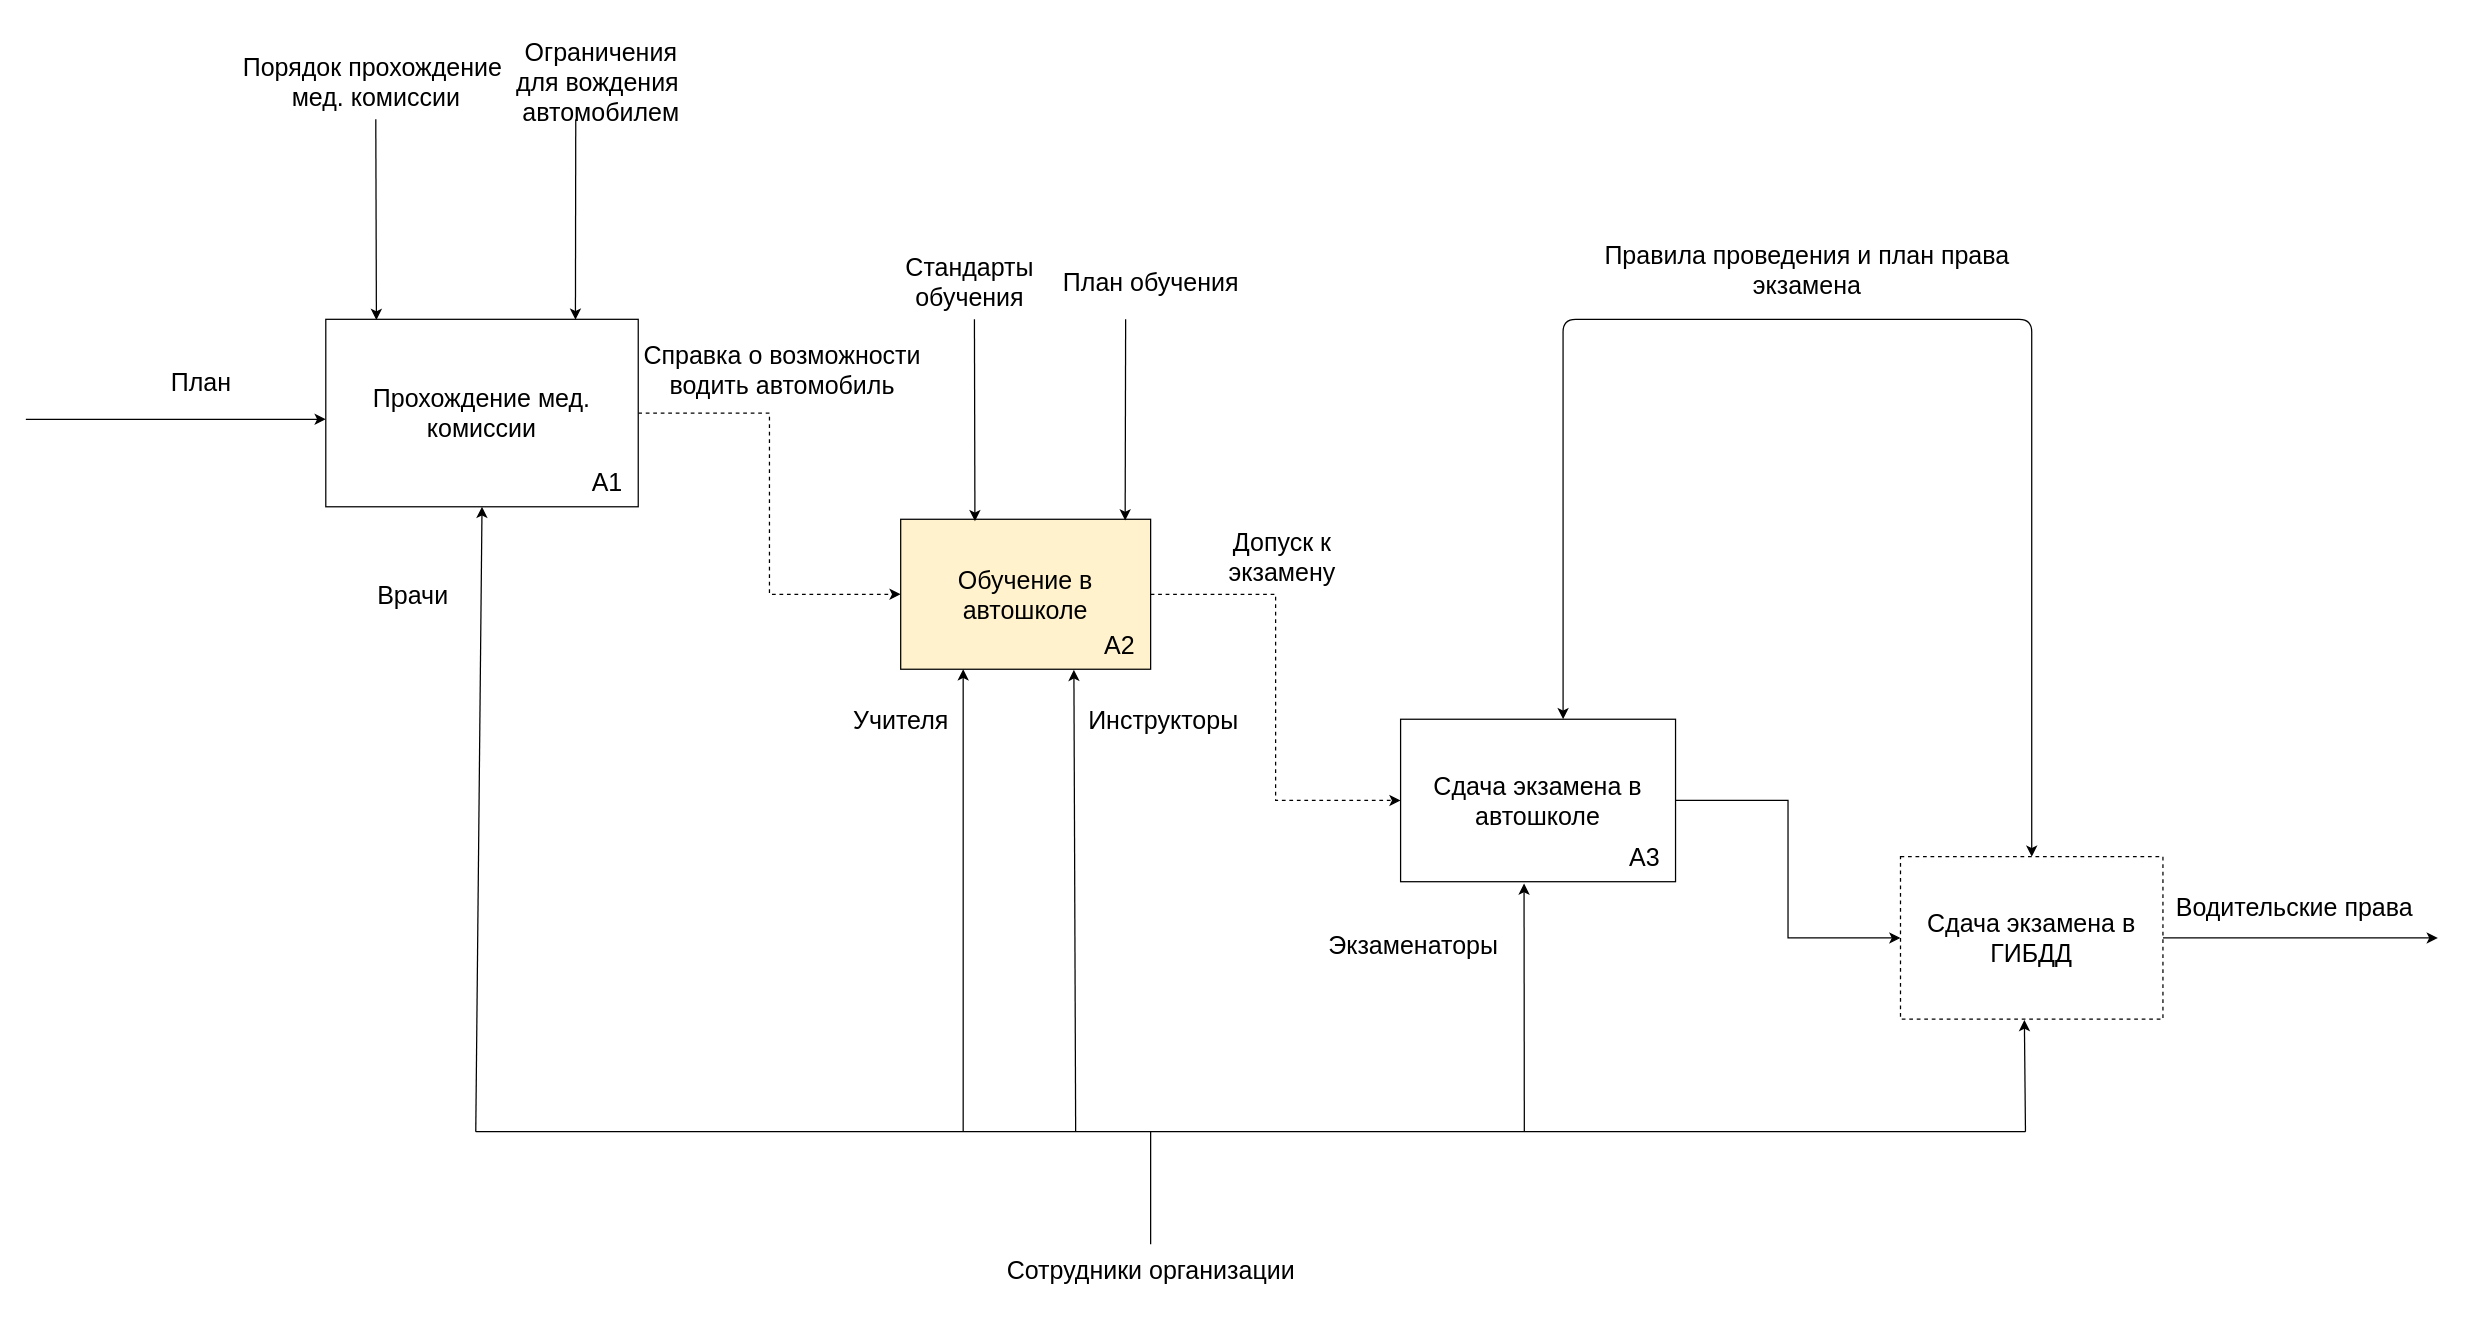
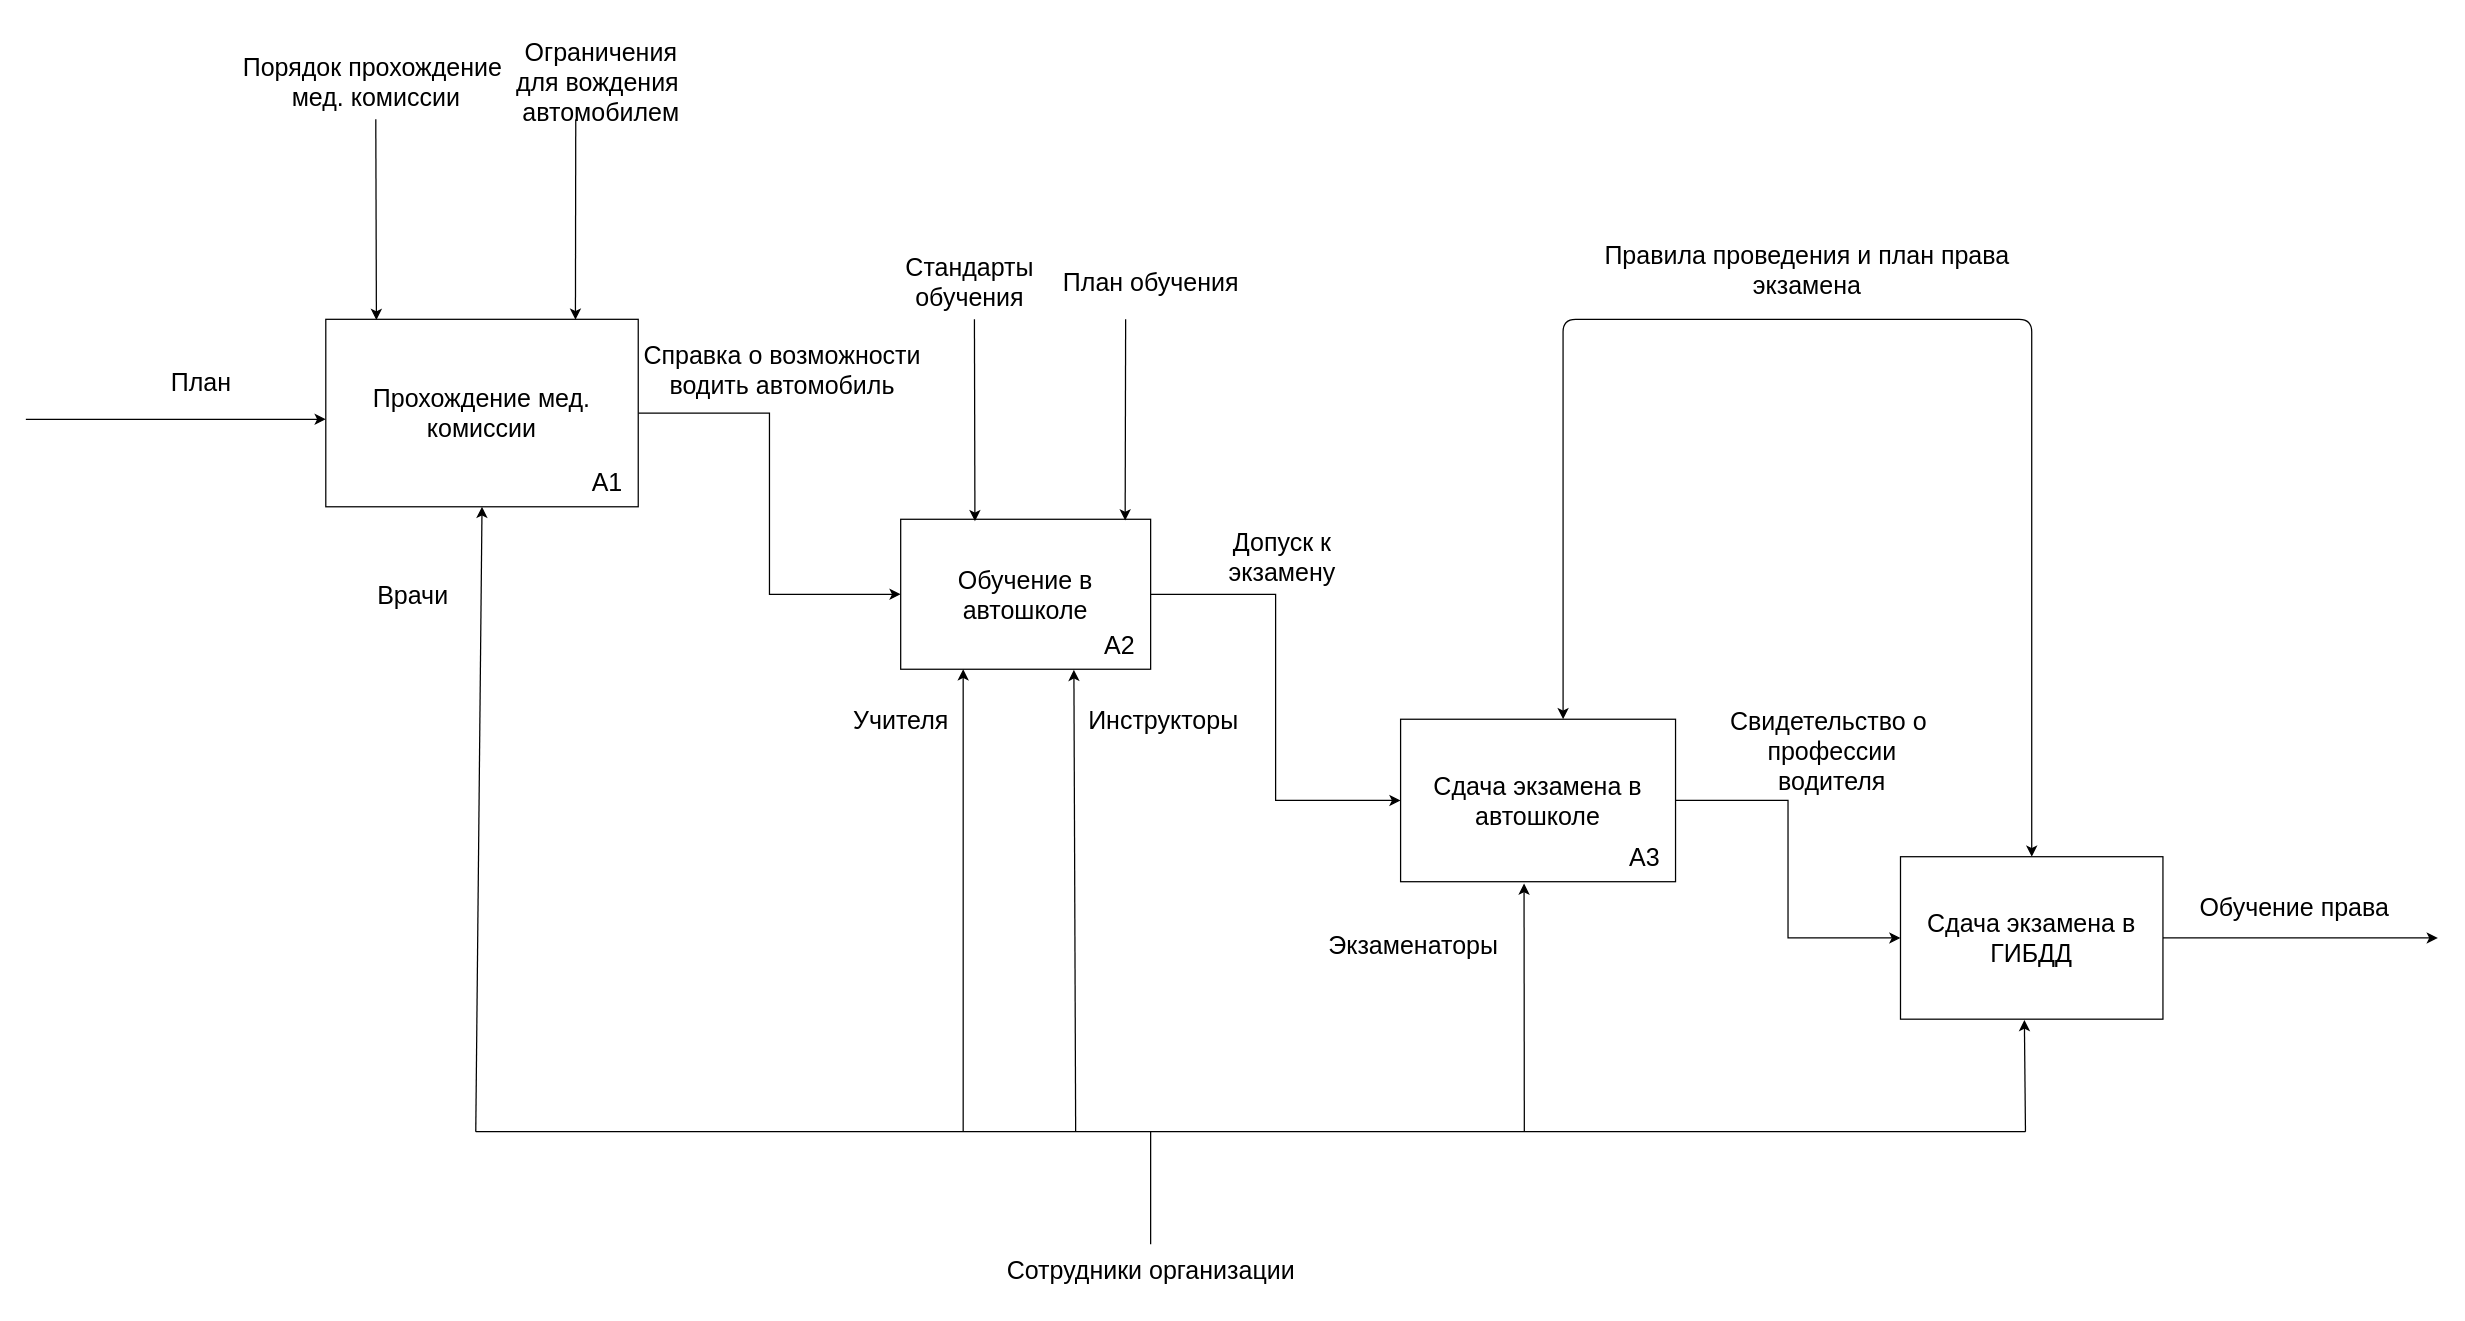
- <mxCell id="2" style="edgeStyle=orthogonalEdgeStyle;rounded=0;orthogonalLoop=1;jettySize=auto;html=1;entryX=0;entryY=0.5;entryDx=0;entryDy=0;fontSize=20;dashed=1;" parent="1" source="3" target="9" edge="1"><mxGeometry relative="1" as="geometry" /></mxCell>
+ <mxCell id="2" style="edgeStyle=orthogonalEdgeStyle;rounded=0;orthogonalLoop=1;jettySize=auto;html=1;entryX=0;entryY=0.5;entryDx=0;entryDy=0;fontSize=20;" parent="1" source="3" target="9" edge="1"><mxGeometry relative="1" as="geometry" /></mxCell>
- <mxCell id="9" value="Обучение в автошколе" style="rounded=0;whiteSpace=wrap;html=1;fontSize=20;fillColor=#fff2cc;" parent="1" vertex="1"><mxGeometry x="720" y="415" width="200" height="120" as="geometry" /></mxCell>
+ <mxCell id="9" value="Обучение в автошколе" style="rounded=0;whiteSpace=wrap;html=1;fontSize=20;" parent="1" vertex="1"><mxGeometry x="720" y="415" width="200" height="120" as="geometry" /></mxCell>
- <mxCell id="8" style="edgeStyle=orthogonalEdgeStyle;rounded=0;orthogonalLoop=1;jettySize=auto;html=1;entryX=0;entryY=0.5;entryDx=0;entryDy=0;fontSize=20;dashed=1;" parent="1" source="9" target="22" edge="1"><mxGeometry relative="1" as="geometry" /></mxCell>
+ <mxCell id="8" style="edgeStyle=orthogonalEdgeStyle;rounded=0;orthogonalLoop=1;jettySize=auto;html=1;entryX=0;entryY=0.5;entryDx=0;entryDy=0;fontSize=20;" parent="1" source="9" target="22" edge="1"><mxGeometry relative="1" as="geometry" /></mxCell>
+ <mxCell id="36" value="Свидетельство о&amp;nbsp;&lt;br&gt;профессии&lt;br&gt;водителя" style="text;html=1;align=center;verticalAlign=middle;resizable=0;points=[];autosize=1;strokeColor=none;fillColor=none;fontSize=20;" vertex="1" parent="1"><mxGeometry x="1370" y="555" width="190" height="90" as="geometry" /></mxCell>
- <mxCell id="37" value="Водительские права" style="text;html=1;align=center;verticalAlign=middle;resizable=0;points=[];autosize=1;strokeColor=none;fillColor=none;fontSize=20;" vertex="1" parent="1"><mxGeometry x="1730" y="705" width="210" height="40" as="geometry" /></mxCell>
+ <mxCell id="37" value="Обучение права" style="text;html=1;align=center;verticalAlign=middle;resizable=0;points=[];autosize=1;strokeColor=none;fillColor=none;fontSize=20;" vertex="1" parent="1"><mxGeometry x="1730" y="705" width="210" height="40" as="geometry" /></mxCell>
- <mxCell id="35" value="Сдача экзамена в ГИБДД" style="rounded=0;whiteSpace=wrap;html=1;fontSize=20;dashed=1;" vertex="1" parent="1"><mxGeometry x="1520" y="685" width="210" height="130" as="geometry" /></mxCell>
+ <mxCell id="35" value="Сдача экзамена в ГИБДД" style="rounded=0;whiteSpace=wrap;html=1;fontSize=20;" vertex="1" parent="1"><mxGeometry x="1520" y="685" width="210" height="130" as="geometry" /></mxCell>
